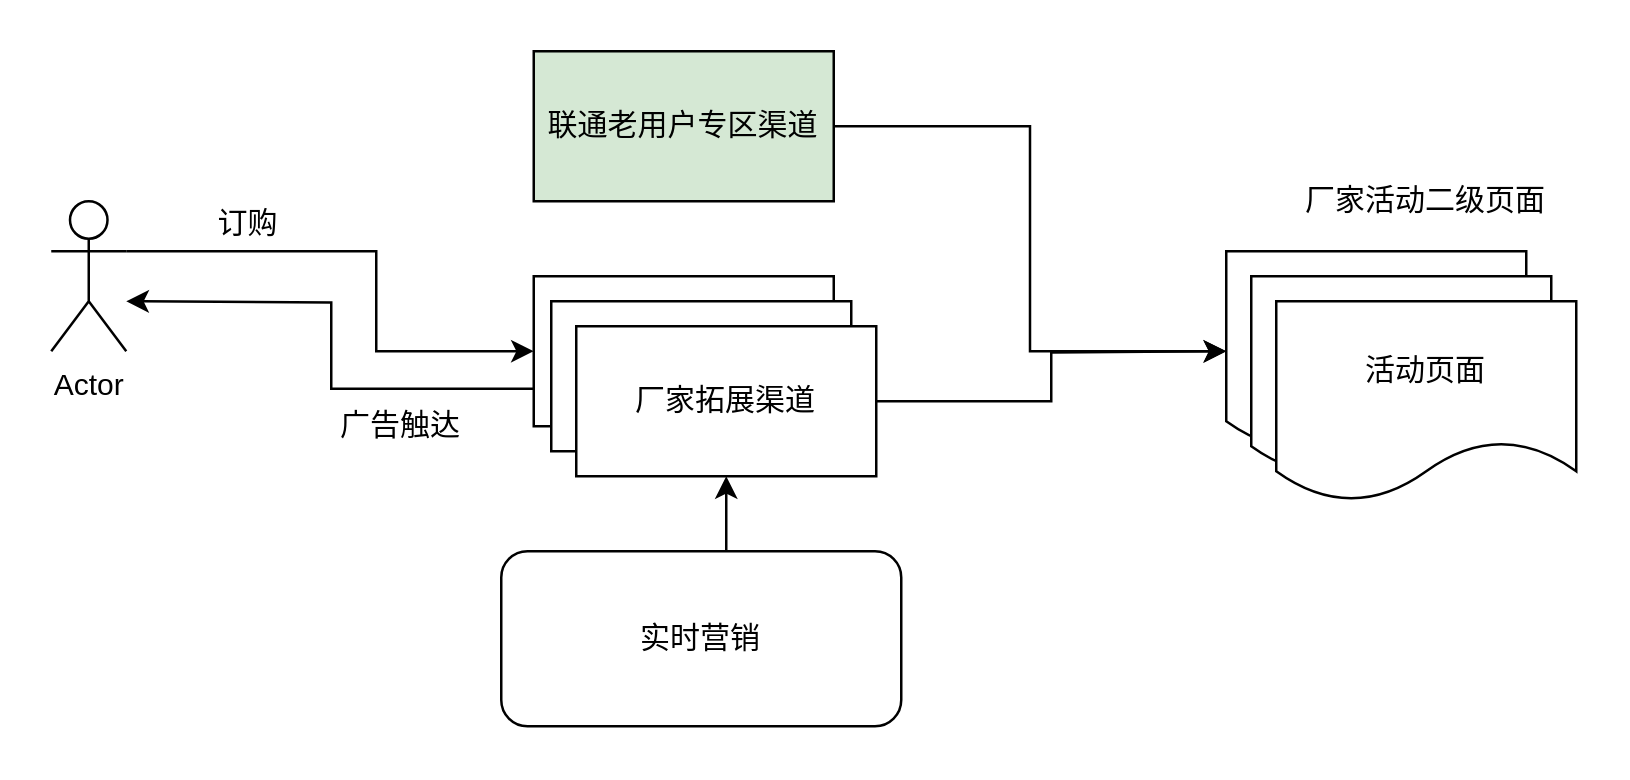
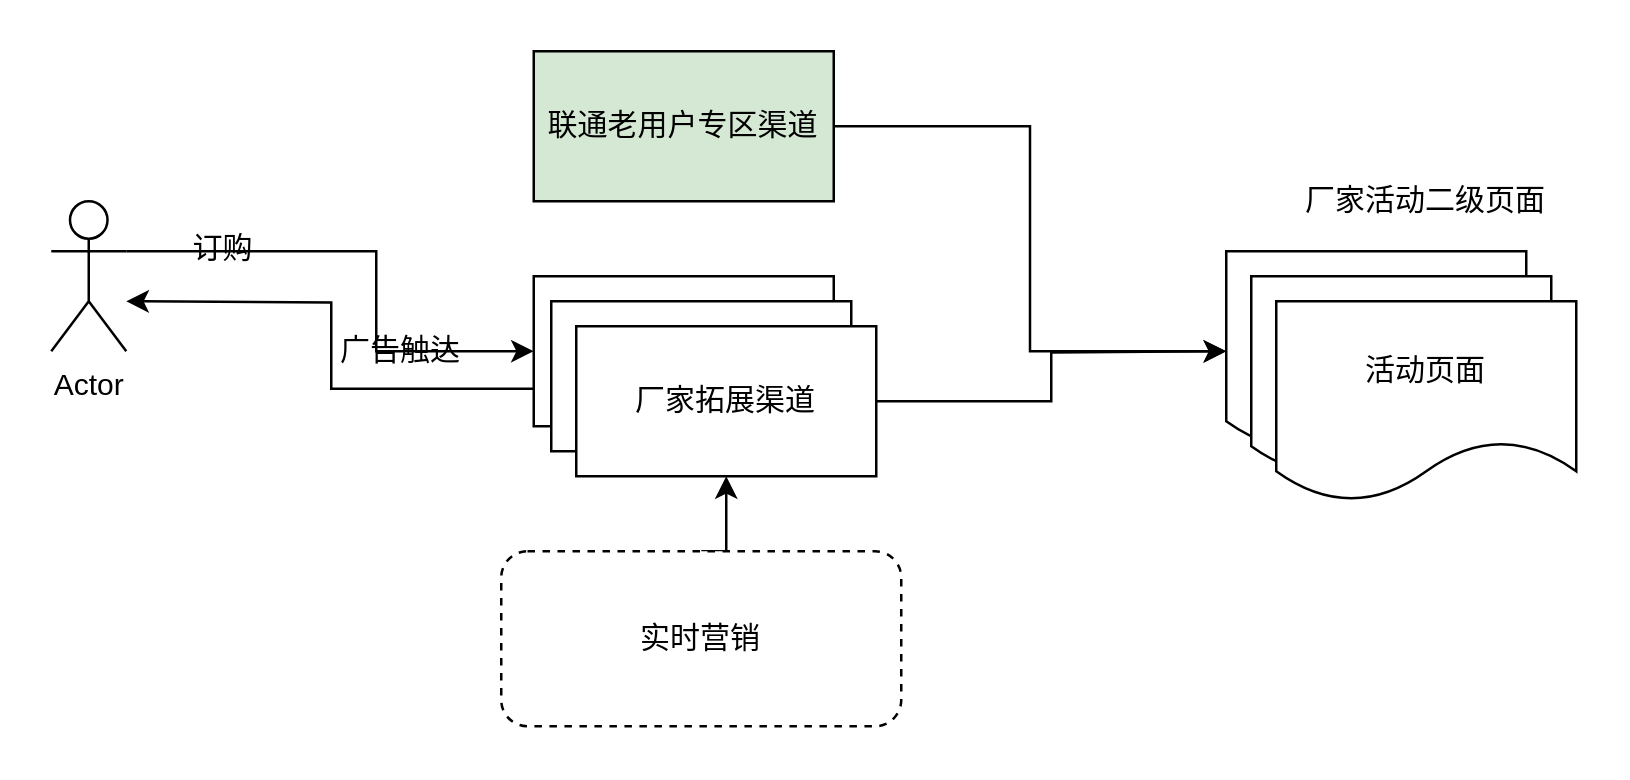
- <mxCell id="18" value="订购" style="text;html=1;strokeColor=none;fillColor=none;align=center;verticalAlign=middle;whiteSpace=wrap;rounded=0;" vertex="1" parent="1"><mxGeometry x="69" y="79" width="60" height="20" as="geometry" /></mxCell>
+ <mxCell id="18" value="订购" style="text;html=1;strokeColor=none;fillColor=none;align=center;verticalAlign=middle;whiteSpace=wrap;rounded=0;" vertex="1" parent="1"><mxGeometry x="59" y="89" width="60" height="20" as="geometry" /></mxCell>
- <mxCell id="17" value="广告触达" style="text;html=1;strokeColor=none;fillColor=none;align=center;verticalAlign=middle;whiteSpace=wrap;rounded=0;" vertex="1" parent="1"><mxGeometry x="130" y="160" width="60" height="20" as="geometry" /></mxCell>
+ <mxCell id="17" value="广告触达" style="text;html=1;strokeColor=none;fillColor=none;align=center;verticalAlign=middle;whiteSpace=wrap;rounded=0;" vertex="1" parent="1"><mxGeometry x="130" y="130" width="60" height="20" as="geometry" /></mxCell>
- <mxCell id="16" value="实时营销" style="rounded=1;whiteSpace=wrap;html=1;" vertex="1" parent="1"><mxGeometry x="200" y="220" width="160" height="70" as="geometry" /></mxCell>
+ <mxCell id="16" value="实时营销" style="rounded=1;whiteSpace=wrap;html=1;dashed=1;" vertex="1" parent="1"><mxGeometry x="200" y="220" width="160" height="70" as="geometry" /></mxCell>
